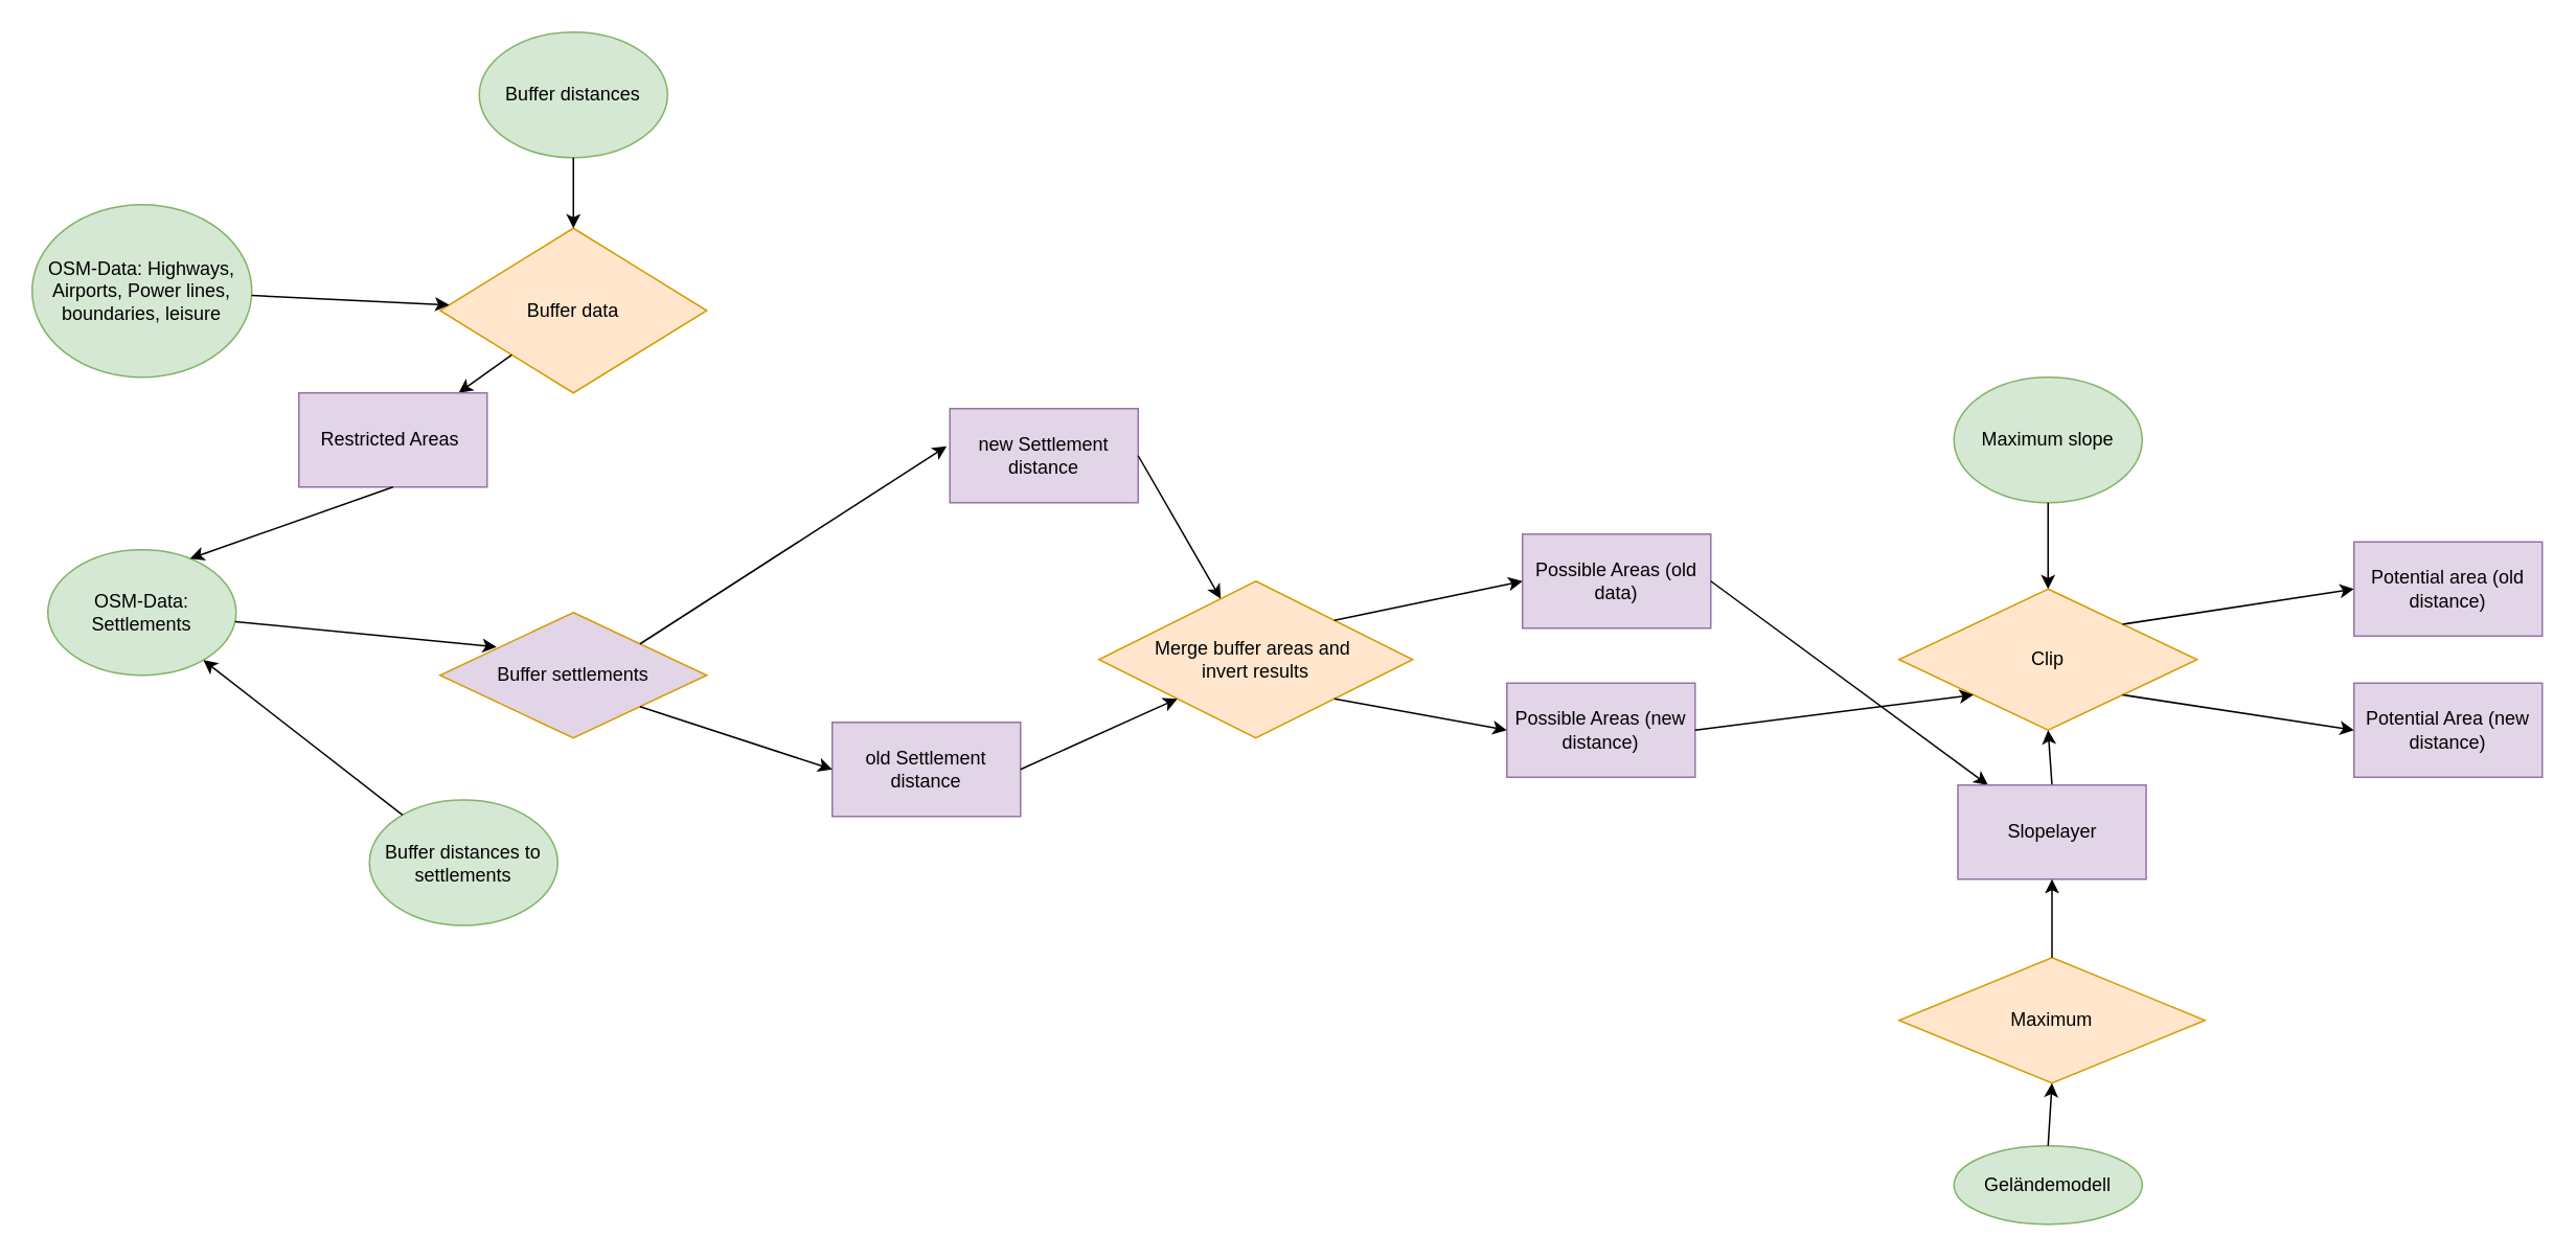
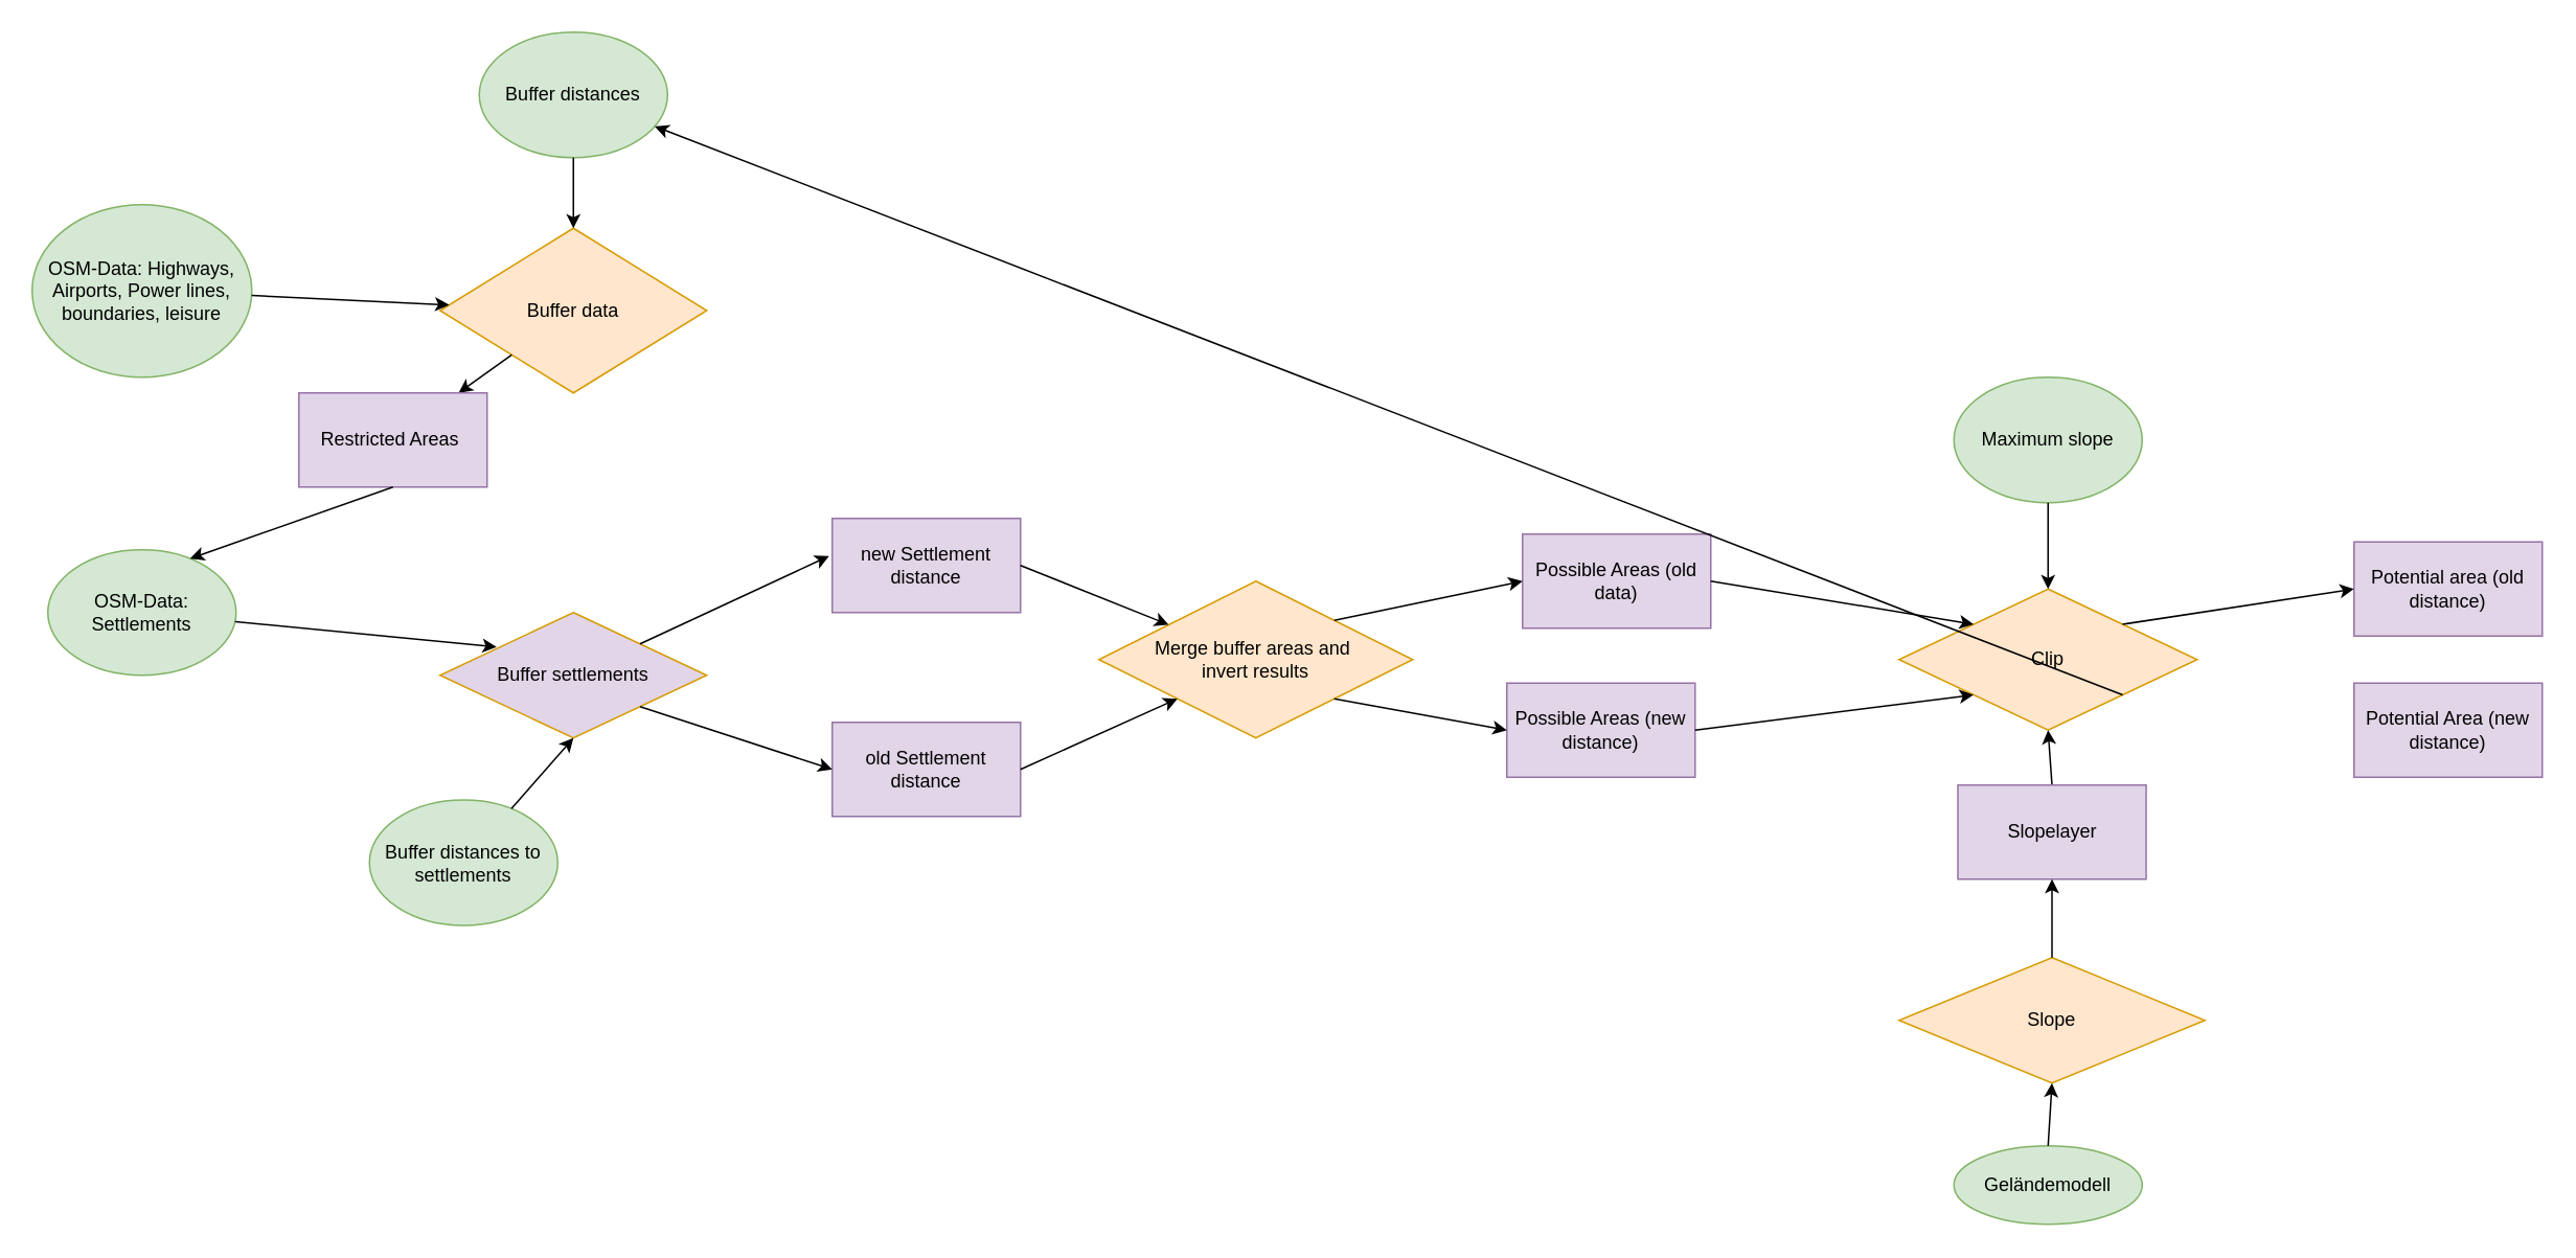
- <mxCell id="17" value="new Settlement distance" parent="1" style="rounded=0;whiteSpace=wrap;html=1;fillColor=#e1d5e7;strokeColor=#9673a6;" vertex="1"><mxGeometry x="605" y="260" as="geometry" width="120" height="60" /></mxCell>
+ <mxCell id="17" value="new Settlement distance" parent="1" style="rounded=0;whiteSpace=wrap;html=1;fillColor=#e1d5e7;strokeColor=#9673a6;" vertex="1"><mxGeometry as="geometry" x="530" y="330" width="120" height="60" /></mxCell>
- <mxCell id="28" value="" parent="1" style="endArrow=classic;html=1;exitX=1;exitY=0.5;exitDx=0;exitDy=0;" edge="1" source="23" target="39"><mxGeometry as="geometry" width="50" height="50" relative="1"><mxPoint as="sourcePoint" x="550" y="800" /><mxPoint as="targetPoint" x="600" y="750" /></mxGeometry></mxCell>
+ <mxCell id="28" value="" parent="1" style="endArrow=classic;html=1;entryX=0;entryY=0;entryDx=0;entryDy=0;exitX=1;exitY=0.5;exitDx=0;exitDy=0;" edge="1" source="23" target="27"><mxGeometry as="geometry" width="50" height="50" relative="1"><mxPoint as="sourcePoint" x="550" y="800" /><mxPoint as="targetPoint" x="600" y="750" /></mxGeometry></mxCell>
- <mxCell id="35" value="" parent="1" style="endArrow=classic;html=1;entryX=0;entryY=0.5;entryDx=0;entryDy=0;exitX=1;exitY=1;exitDx=0;exitDy=0;" edge="1" source="27" target="34"><mxGeometry as="geometry" width="50" height="50" relative="1"><mxPoint as="sourcePoint" x="930" y="690" /><mxPoint as="targetPoint" x="980" y="640" /></mxGeometry></mxCell>
+ <mxCell id="35" value="" parent="1" style="endArrow=classic;html=1;exitX=1;exitY=1;exitDx=0;exitDy=0;" edge="1" source="27" target="5"><mxGeometry as="geometry" width="50" height="50" relative="1"><mxPoint as="sourcePoint" x="930" y="690" /><mxPoint as="targetPoint" x="980" y="640" /></mxGeometry></mxCell>
- <mxCell id="12" value="" parent="1" style="endArrow=classic;html=1;" edge="1" source="9" target="4"><mxGeometry as="geometry" width="50" height="50" relative="1"><mxPoint as="sourcePoint" x="20" y="590" /><mxPoint as="targetPoint" x="280" y="430" /></mxGeometry></mxCell>
+ <mxCell id="12" value="" parent="1" style="endArrow=classic;html=1;entryX=0.5;entryY=1;entryDx=0;entryDy=0;" edge="1" source="9" target="10"><mxGeometry as="geometry" width="50" height="50" relative="1"><mxPoint as="sourcePoint" x="20" y="590" /><mxPoint as="targetPoint" x="280" y="430" /></mxGeometry></mxCell>
- <mxCell id="37" value="Maximum" parent="1" style="rhombus;whiteSpace=wrap;html=1;fillColor=#ffe6cc;strokeColor=#d79b00;" vertex="1"><mxGeometry as="geometry" x="1210" y="610" width="195" height="80" /></mxCell>
+ <mxCell id="37" value="Slope" parent="1" style="rhombus;whiteSpace=wrap;html=1;fillColor=#ffe6cc;strokeColor=#d79b00;" vertex="1"><mxGeometry as="geometry" x="1210" y="610" width="195" height="80" /></mxCell>
